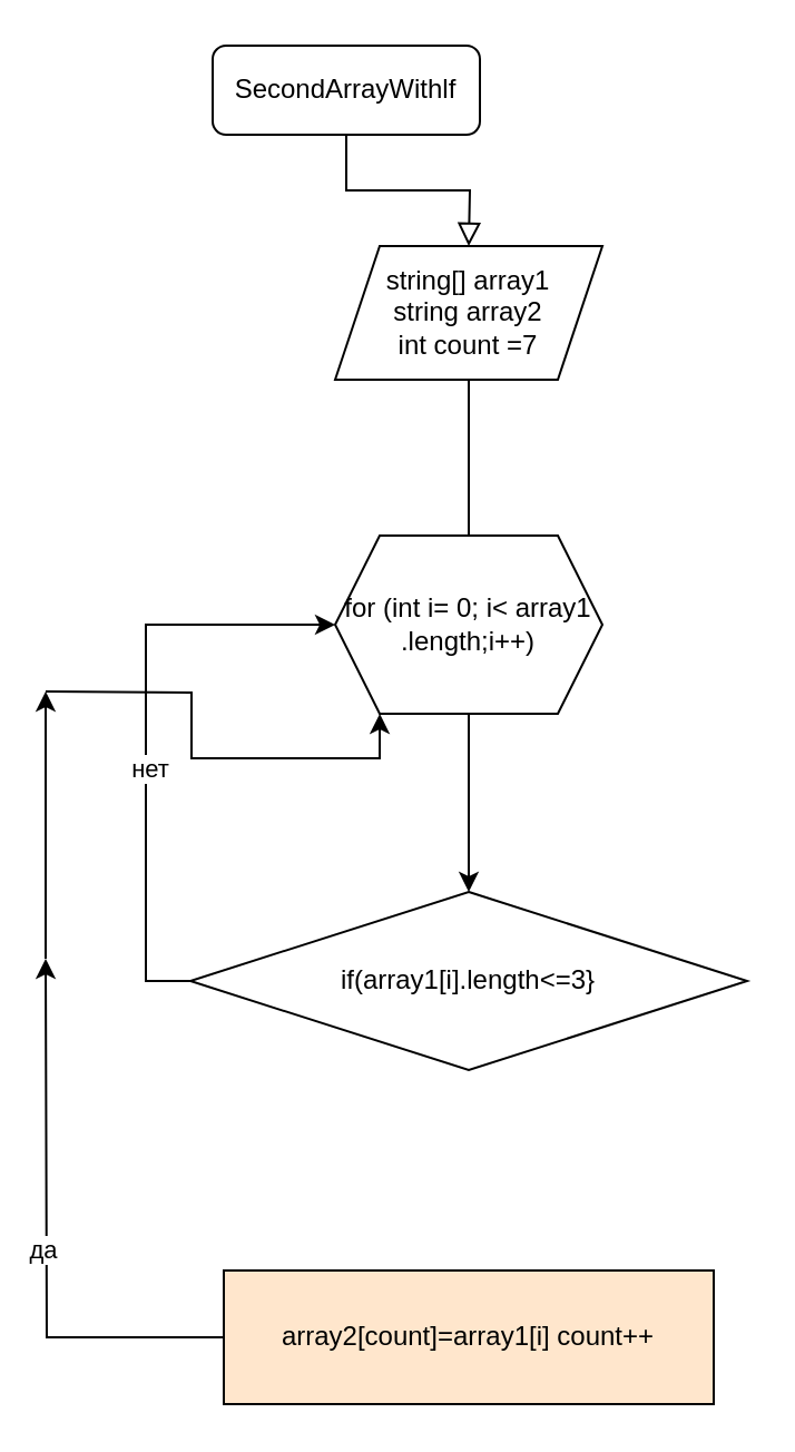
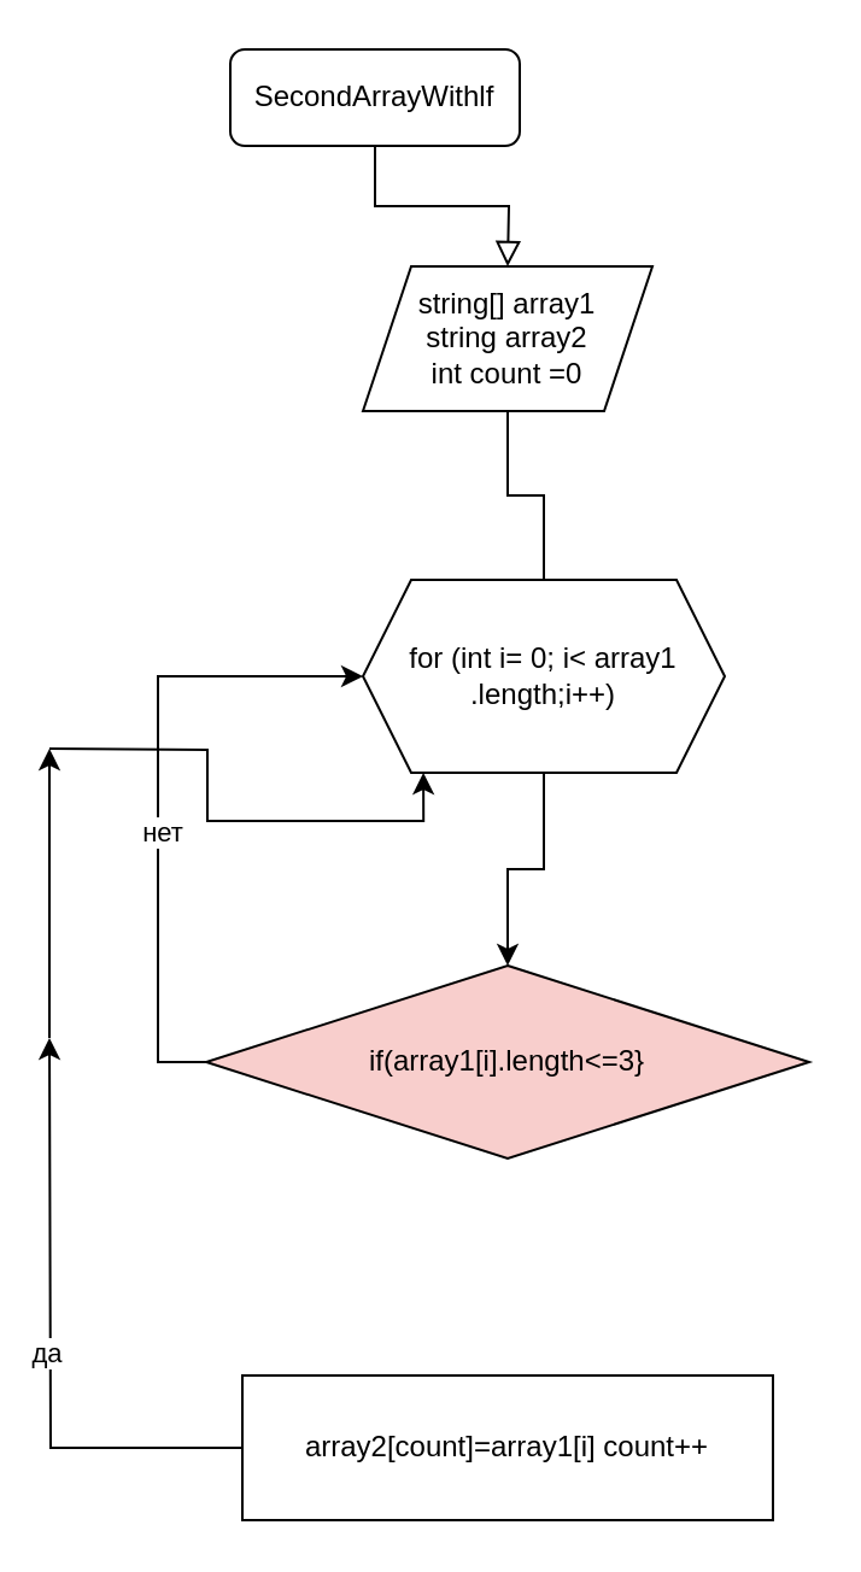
- <mxCell id="5" value="&lt;div&gt;string[] array1&lt;/div&gt;&lt;div&gt;string array2&lt;/div&gt;&lt;div&gt;int count =7&lt;br&gt;&lt;/div&gt;" style="shape=parallelogram;perimeter=parallelogramPerimeter;whiteSpace=wrap;html=1;fixedSize=1;" vertex="1" parent="1"><mxGeometry x="150" y="110" width="120" height="60" as="geometry" /></mxCell>
+ <mxCell id="5" value="&lt;div&gt;string[] array1&lt;/div&gt;&lt;div&gt;string array2&lt;/div&gt;&lt;div&gt;int count =0&lt;br&gt;&lt;/div&gt;" style="shape=parallelogram;perimeter=parallelogramPerimeter;whiteSpace=wrap;html=1;fixedSize=1;" vertex="1" parent="1"><mxGeometry x="150" y="110" width="120" height="60" as="geometry" /></mxCell>
- <mxCell id="7" value="for (int i= 0; i&amp;lt; array1 .length;i++)" style="shape=hexagon;perimeter=hexagonPerimeter2;whiteSpace=wrap;html=1;fixedSize=1;" vertex="1" parent="1"><mxGeometry x="150" y="240" width="120" height="80" as="geometry" /></mxCell>
+ <mxCell id="7" value="for (int i= 0; i&amp;lt; array1 .length;i++)" style="shape=hexagon;perimeter=hexagonPerimeter2;whiteSpace=wrap;html=1;fixedSize=1;" vertex="1" parent="1"><mxGeometry x="150" y="240" width="150" height="80" as="geometry" /></mxCell>
- <mxCell id="10" value="if(array1[i].length&amp;lt;=3}" style="rhombus;whiteSpace=wrap;html=1;" vertex="1" parent="1"><mxGeometry x="85" y="400" width="250" height="80" as="geometry" /></mxCell>
+ <mxCell id="10" value="if(array1[i].length&amp;lt;=3}" style="rhombus;whiteSpace=wrap;html=1;fillColor=#f8cecc;" vertex="1" parent="1"><mxGeometry x="85" y="400" width="250" height="80" as="geometry" /></mxCell>
- <mxCell id="13" value="array2[count]=array1[i] count++" style="whiteSpace=wrap;html=1;fillColor=#ffe6cc;" vertex="1" parent="1"><mxGeometry x="100" y="570" width="220" height="60" as="geometry" /></mxCell>
+ <mxCell id="13" value="array2[count]=array1[i] count++" style="whiteSpace=wrap;html=1;" vertex="1" parent="1"><mxGeometry x="100" y="570" width="220" height="60" as="geometry" /></mxCell>
